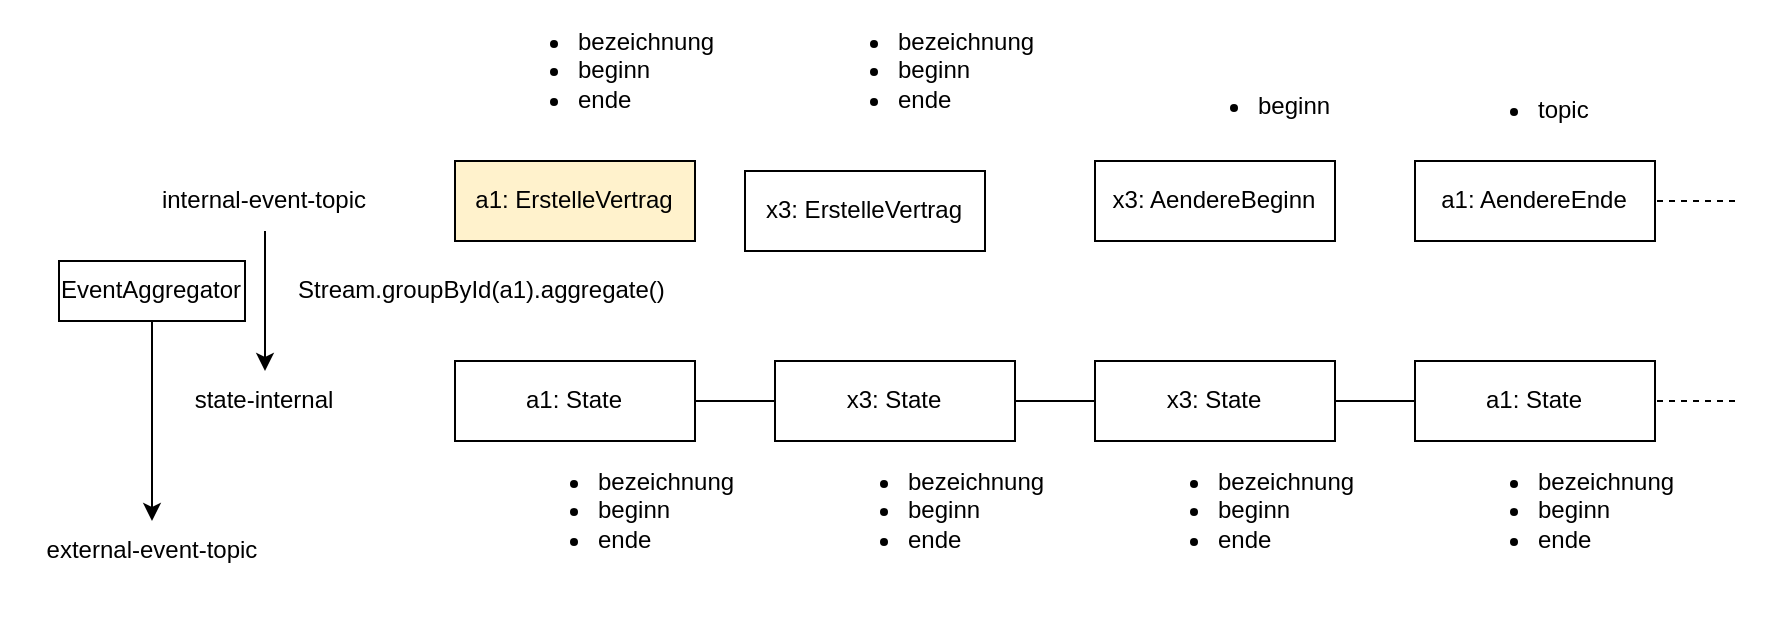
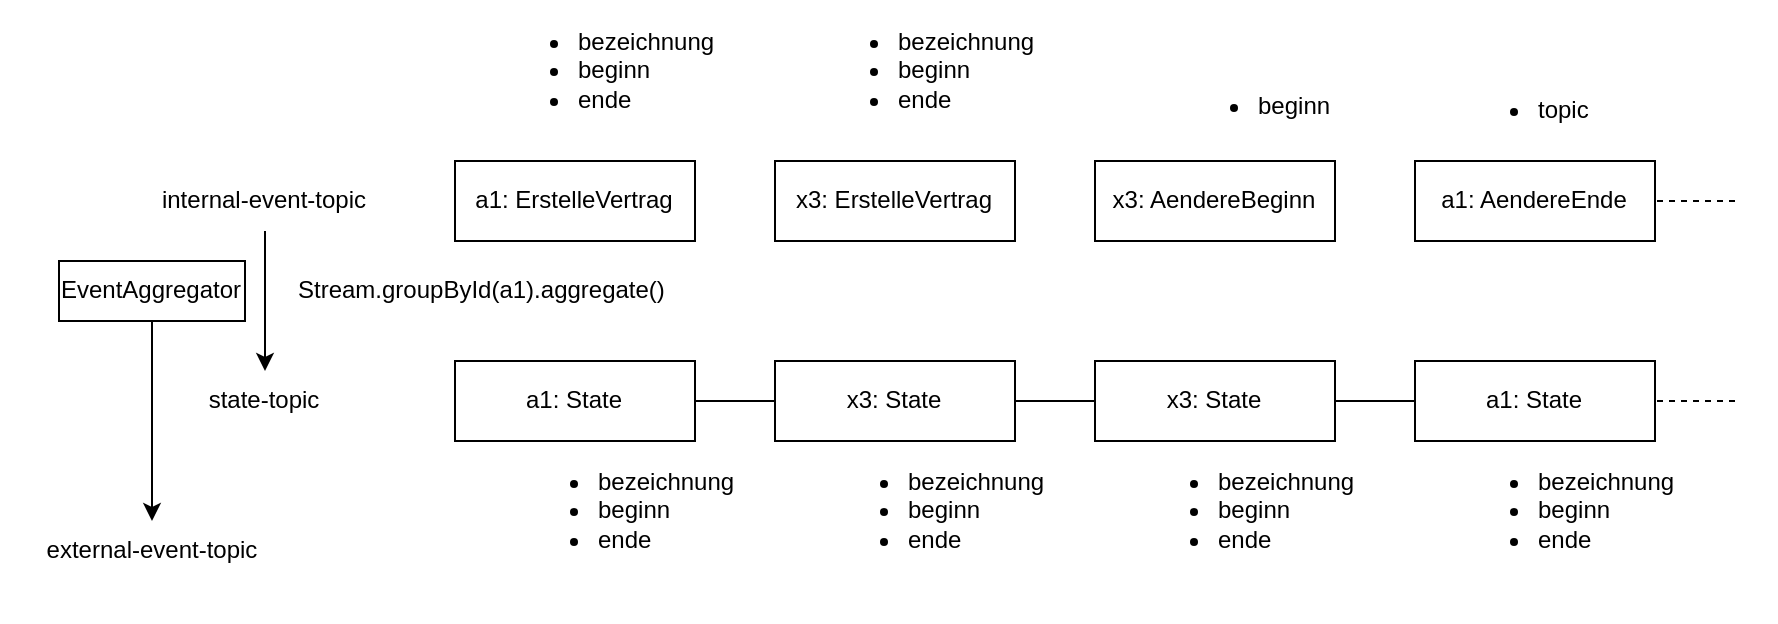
- <mxCell id="2" value="a1: ErstelleVertrag" style="rounded=0;whiteSpace=wrap;html=1;fillColor=#fff2cc;" vertex="1" parent="1"><mxGeometry x="227" y="80" width="120" height="40" as="geometry" /></mxCell>
+ <mxCell id="2" value="a1: ErstelleVertrag" style="rounded=0;whiteSpace=wrap;html=1;" vertex="1" parent="1"><mxGeometry x="227" y="80" width="120" height="40" as="geometry" /></mxCell>
- <mxCell id="3" value="x3: ErstelleVertrag" style="rounded=0;whiteSpace=wrap;html=1;" vertex="1" parent="1"><mxGeometry x="372" y="85" width="120" height="40" as="geometry" /></mxCell>
+ <mxCell id="3" value="x3: ErstelleVertrag" style="rounded=0;whiteSpace=wrap;html=1;" vertex="1" parent="1"><mxGeometry x="387" y="80" width="120" height="40" as="geometry" /></mxCell>
- <mxCell id="17" value="state-internal" style="text;html=1;strokeColor=none;fillColor=none;align=center;verticalAlign=middle;whiteSpace=wrap;rounded=0;" vertex="1" parent="1"><mxGeometry x="67" y="185" width="130" height="30" as="geometry" /></mxCell>
+ <mxCell id="17" value="state-topic" style="text;html=1;strokeColor=none;fillColor=none;align=center;verticalAlign=middle;whiteSpace=wrap;rounded=0;" vertex="1" parent="1"><mxGeometry x="67" y="185" width="130" height="30" as="geometry" /></mxCell>
